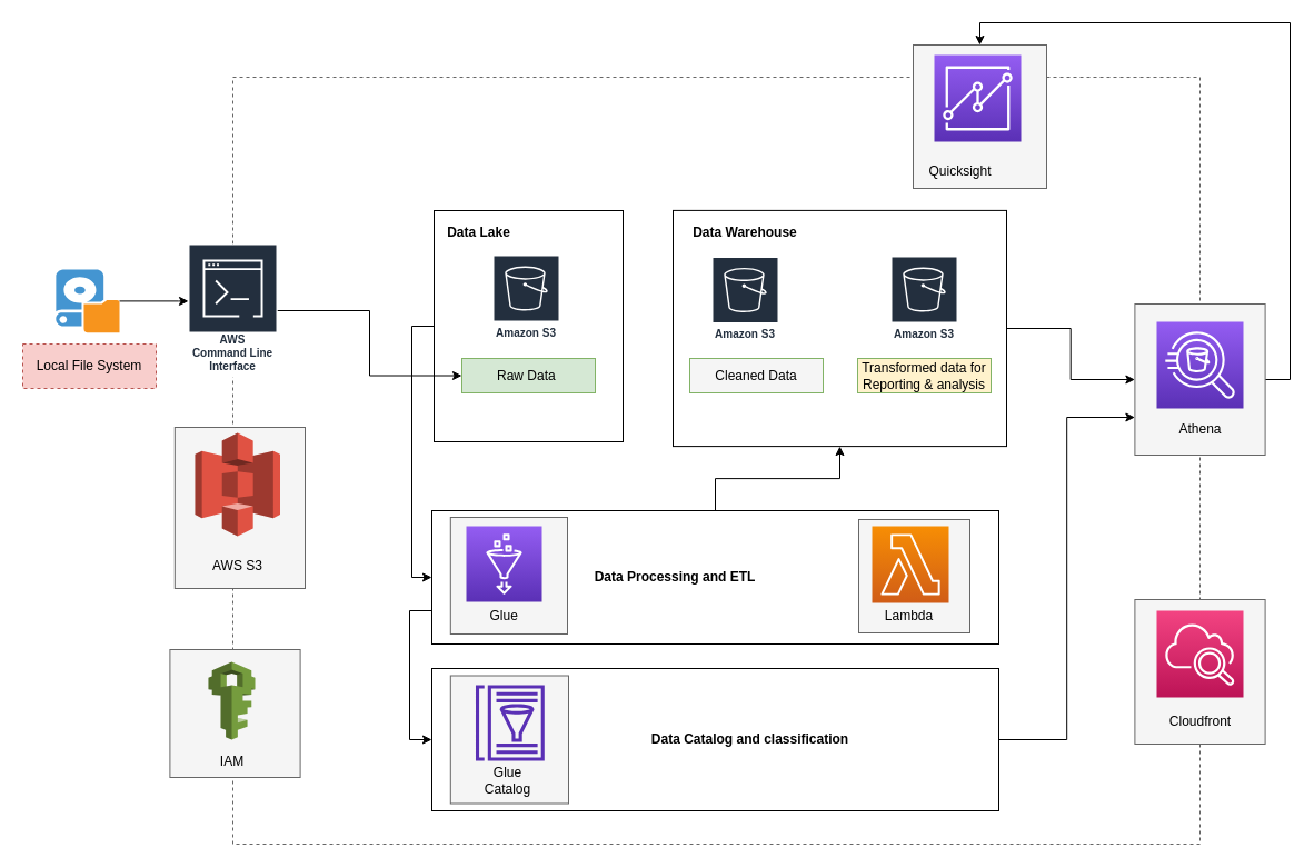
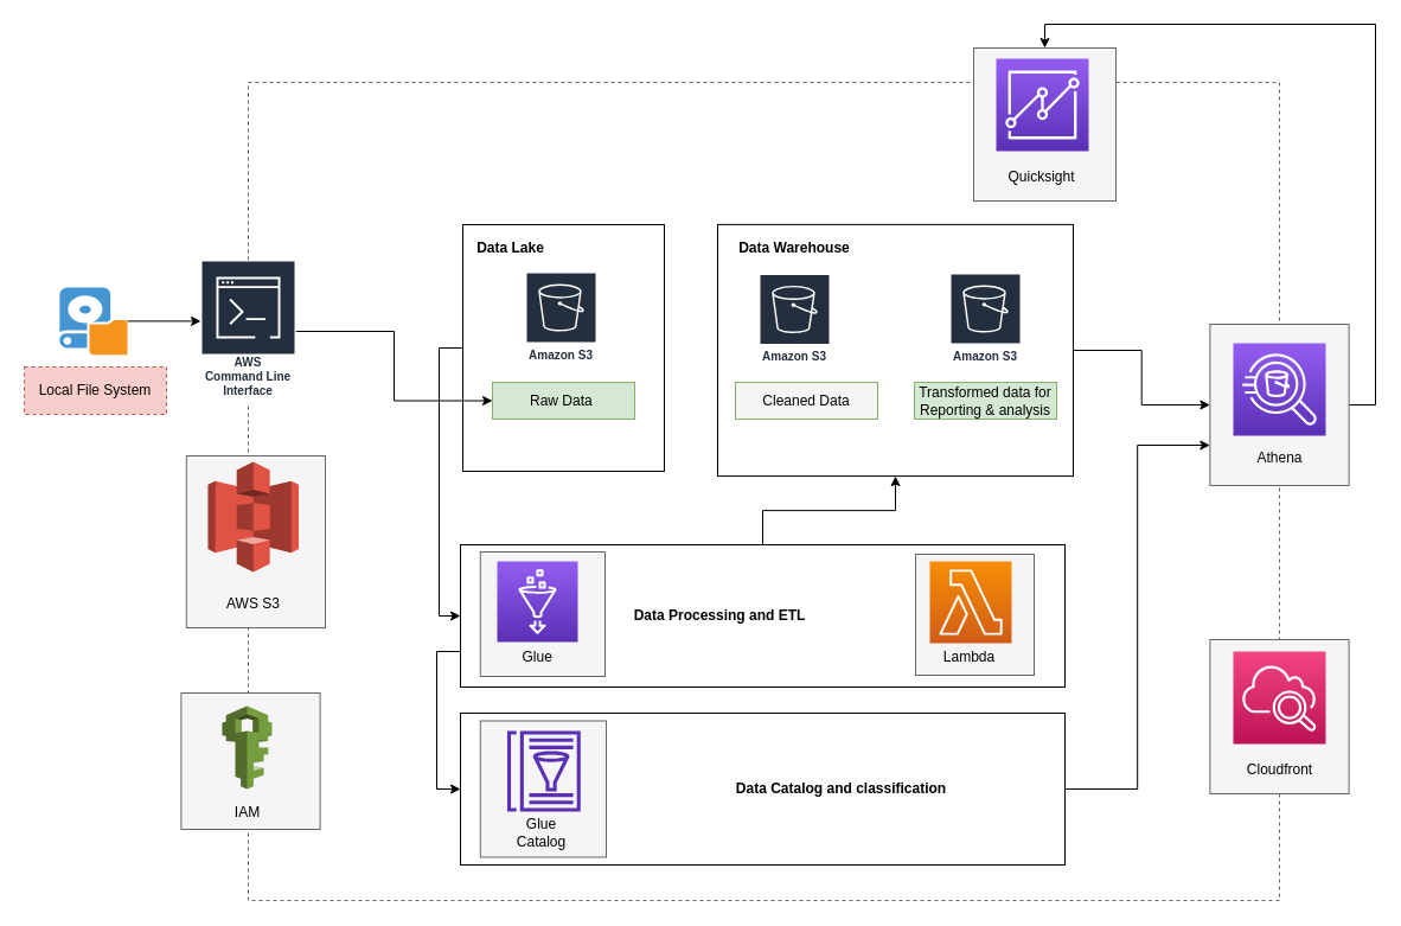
- <mxCell id="47" value="Quicksight" style="text;html=1;strokeColor=none;fillColor=none;align=center;verticalAlign=middle;whiteSpace=wrap;rounded=0;fontFamily=Helvetica;" vertex="1" parent="1"><mxGeometry x="837" y="144" width="53" height="20" as="geometry" /></mxCell>
+ <mxCell id="47" value="Quicksight" style="text;html=1;strokeColor=none;fillColor=none;align=center;verticalAlign=middle;whiteSpace=wrap;rounded=0;fontFamily=Helvetica;" vertex="1" parent="1"><mxGeometry x="852" y="139" width="53" height="20" as="geometry" /></mxCell>
- <mxCell id="41" value="Transformed data for Reporting &amp;amp; analysis" style="rounded=0;whiteSpace=wrap;html=1;fillColor=#fff2cc;strokeColor=#82b366;" vertex="1" parent="1"><mxGeometry x="771" y="322" width="120" height="31" as="geometry" /></mxCell>
+ <mxCell id="41" value="Transformed data for Reporting &amp;amp; analysis" style="rounded=0;whiteSpace=wrap;html=1;fillColor=#d5e8d4;strokeColor=#82b366;" vertex="1" parent="1"><mxGeometry x="771" y="322" width="120" height="31" as="geometry" /></mxCell>
- <mxCell id="42" value="Data Catalog and classification" style="text;html=1;strokeColor=none;fillColor=none;align=center;verticalAlign=middle;whiteSpace=wrap;rounded=0;fontFamily=Helvetica;fontStyle=1" vertex="1" parent="1"><mxGeometry x="517" y="655" width="315" height="20" as="geometry" /></mxCell>
+ <mxCell id="42" value="Data Catalog and classification" style="text;html=1;strokeColor=none;fillColor=none;align=center;verticalAlign=middle;whiteSpace=wrap;rounded=0;fontFamily=Helvetica;fontStyle=1" vertex="1" parent="1"><mxGeometry x="552" y="655" width="315" height="20" as="geometry" /></mxCell>
